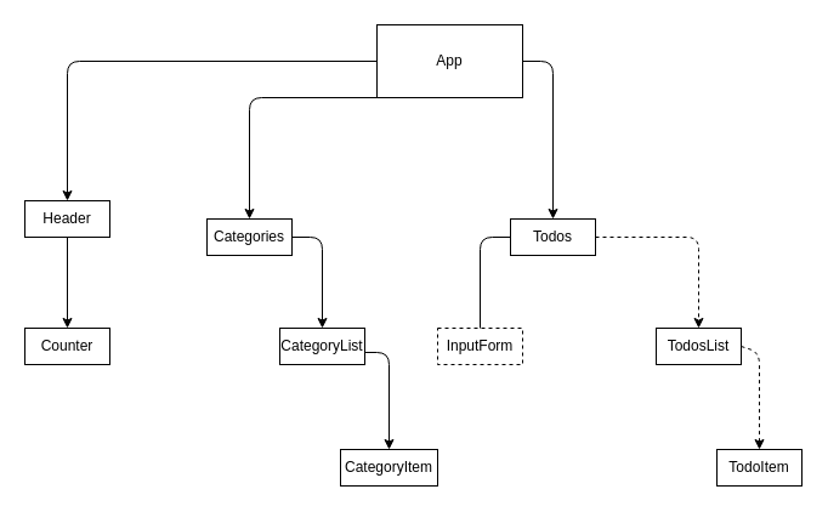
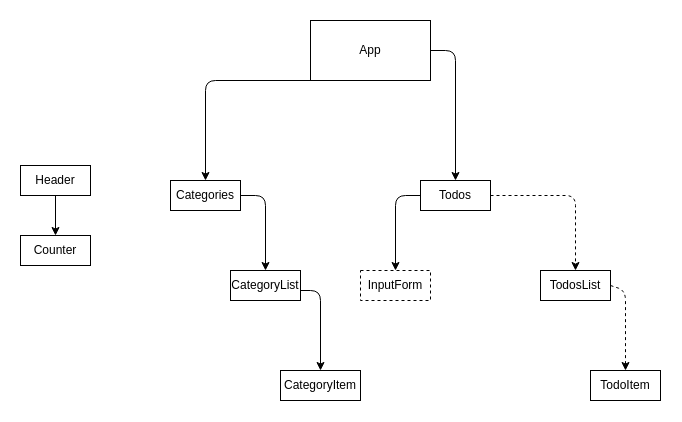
- <mxCell id="9" value="" style="endArrow=classic;html=1;exitX=0;exitY=0.5;exitDx=0;exitDy=0;entryX=0.5;entryY=0;entryDx=0;entryDy=0;" edge="1" parent="1" source="2" target="3"><mxGeometry width="50" height="50" relative="1" as="geometry"><mxPoint x="390" y="220" as="sourcePoint" /><mxPoint x="440" y="170" as="targetPoint" /><Array as="points"><mxPoint x="55" y="50" /></Array></mxGeometry></mxCell>
- <mxCell id="13" value="" style="endArrow=none;html=1;exitX=0;exitY=0.5;exitDx=0;exitDy=0;entryX=0.5;entryY=0;entryDx=0;entryDy=0;" edge="1" parent="1" source="6" target="5"><mxGeometry width="50" height="50" relative="1" as="geometry"><mxPoint x="390" y="270" as="sourcePoint" /><mxPoint x="400" y="260" as="targetPoint" /><Array as="points"><mxPoint x="395" y="195" /></Array></mxGeometry></mxCell>
+ <mxCell id="13" value="" style="endArrow=classic;html=1;exitX=0;exitY=0.5;exitDx=0;exitDy=0;entryX=0.5;entryY=0;entryDx=0;entryDy=0;" edge="1" parent="1" source="6" target="5"><mxGeometry width="50" height="50" relative="1" as="geometry"><mxPoint x="390" y="270" as="sourcePoint" /><mxPoint x="400" y="260" as="targetPoint" /><Array as="points"><mxPoint x="395" y="195" /></Array></mxGeometry></mxCell>
- <mxCell id="19" value="Counter" style="rounded=0;whiteSpace=wrap;html=1;" vertex="1" parent="1"><mxGeometry x="20" y="270" width="70" height="30" as="geometry" /></mxCell>
+ <mxCell id="19" value="Counter" style="rounded=0;whiteSpace=wrap;html=1;" vertex="1" parent="1"><mxGeometry x="20" y="235" width="70" height="30" as="geometry" /></mxCell>
